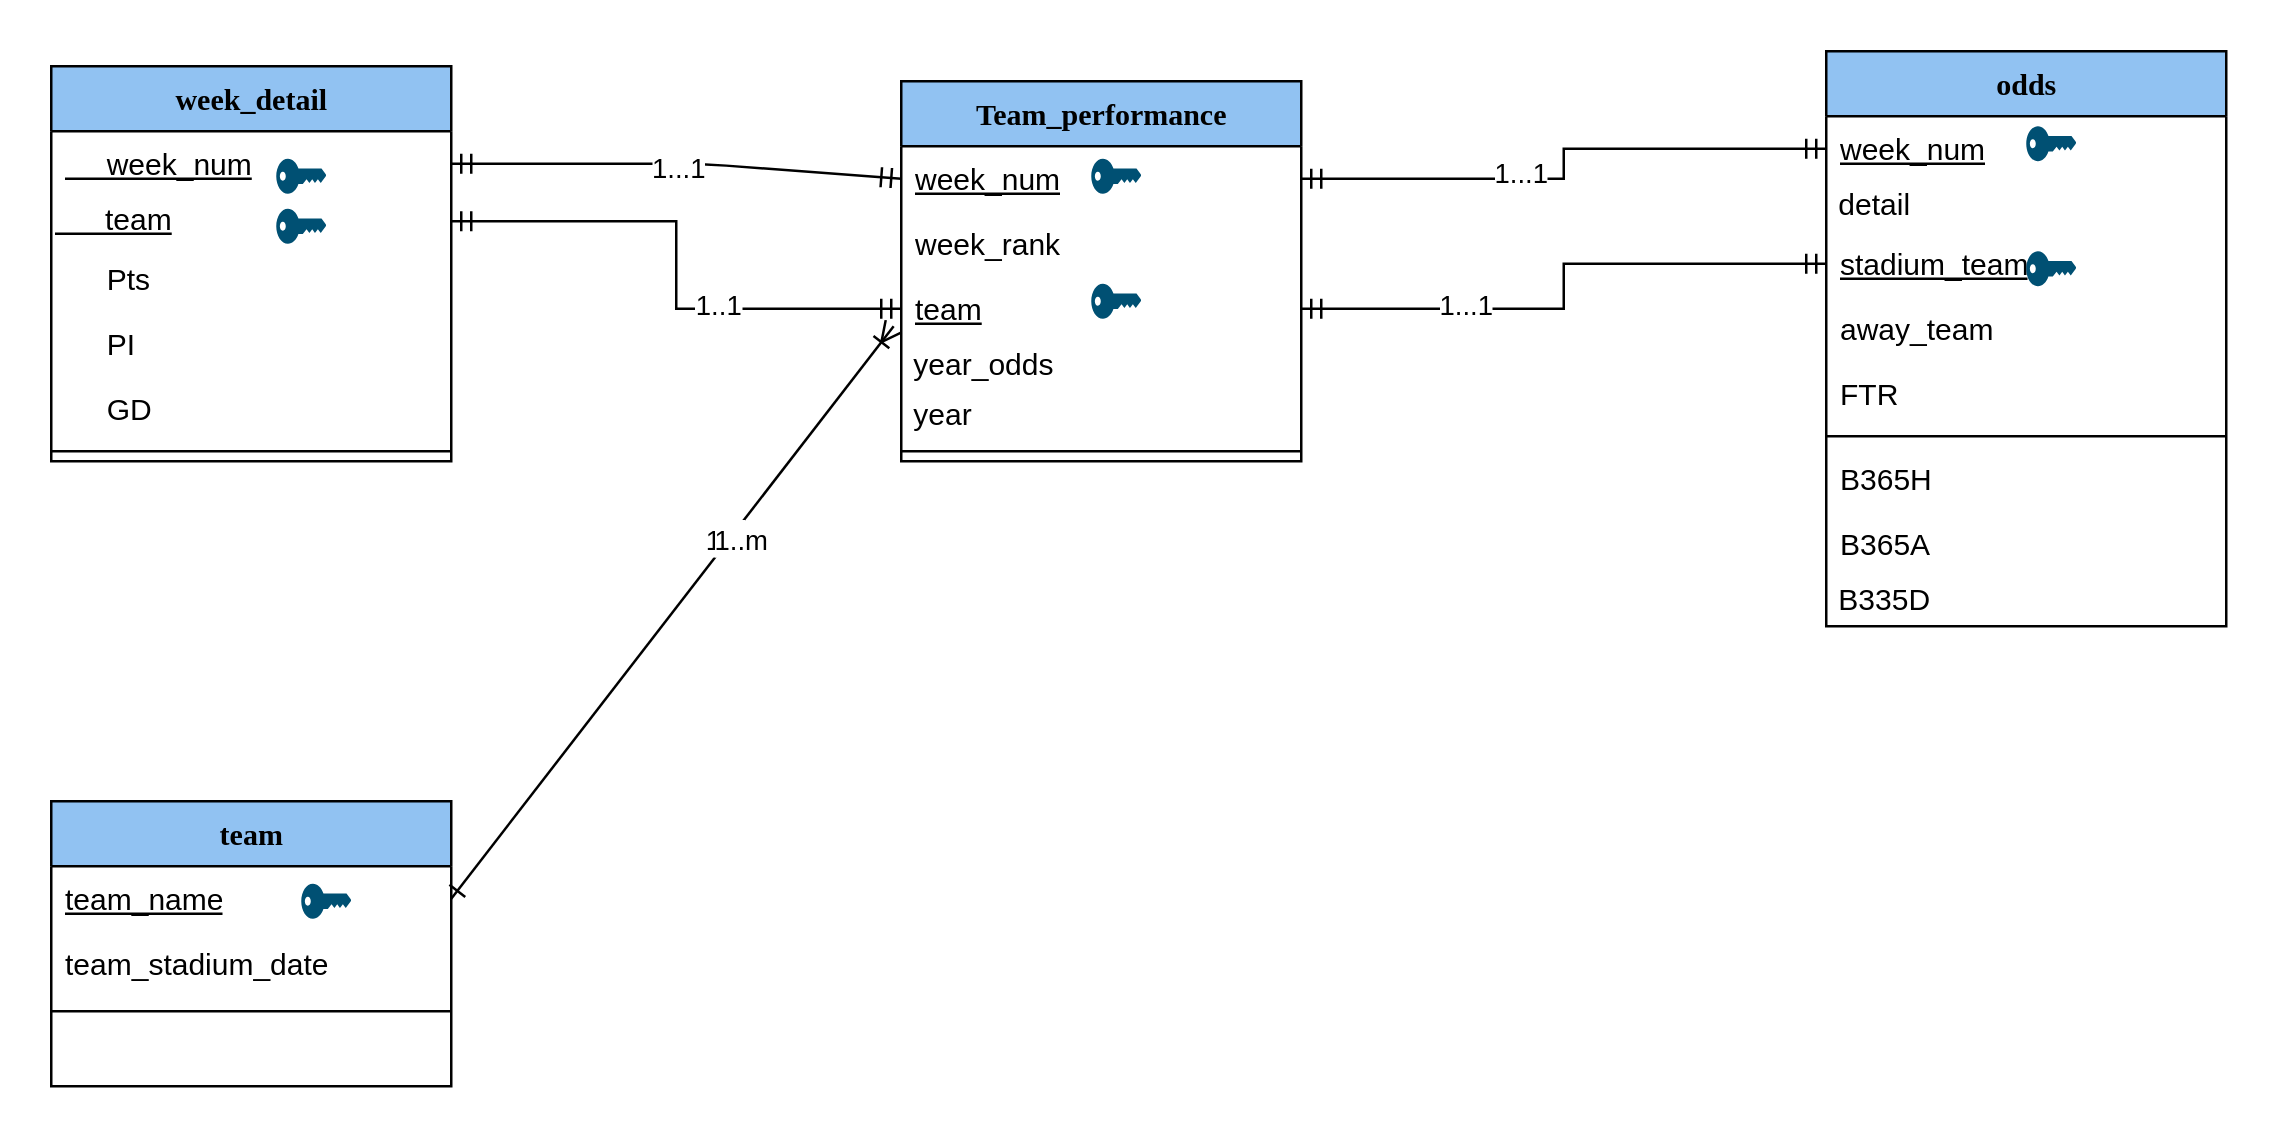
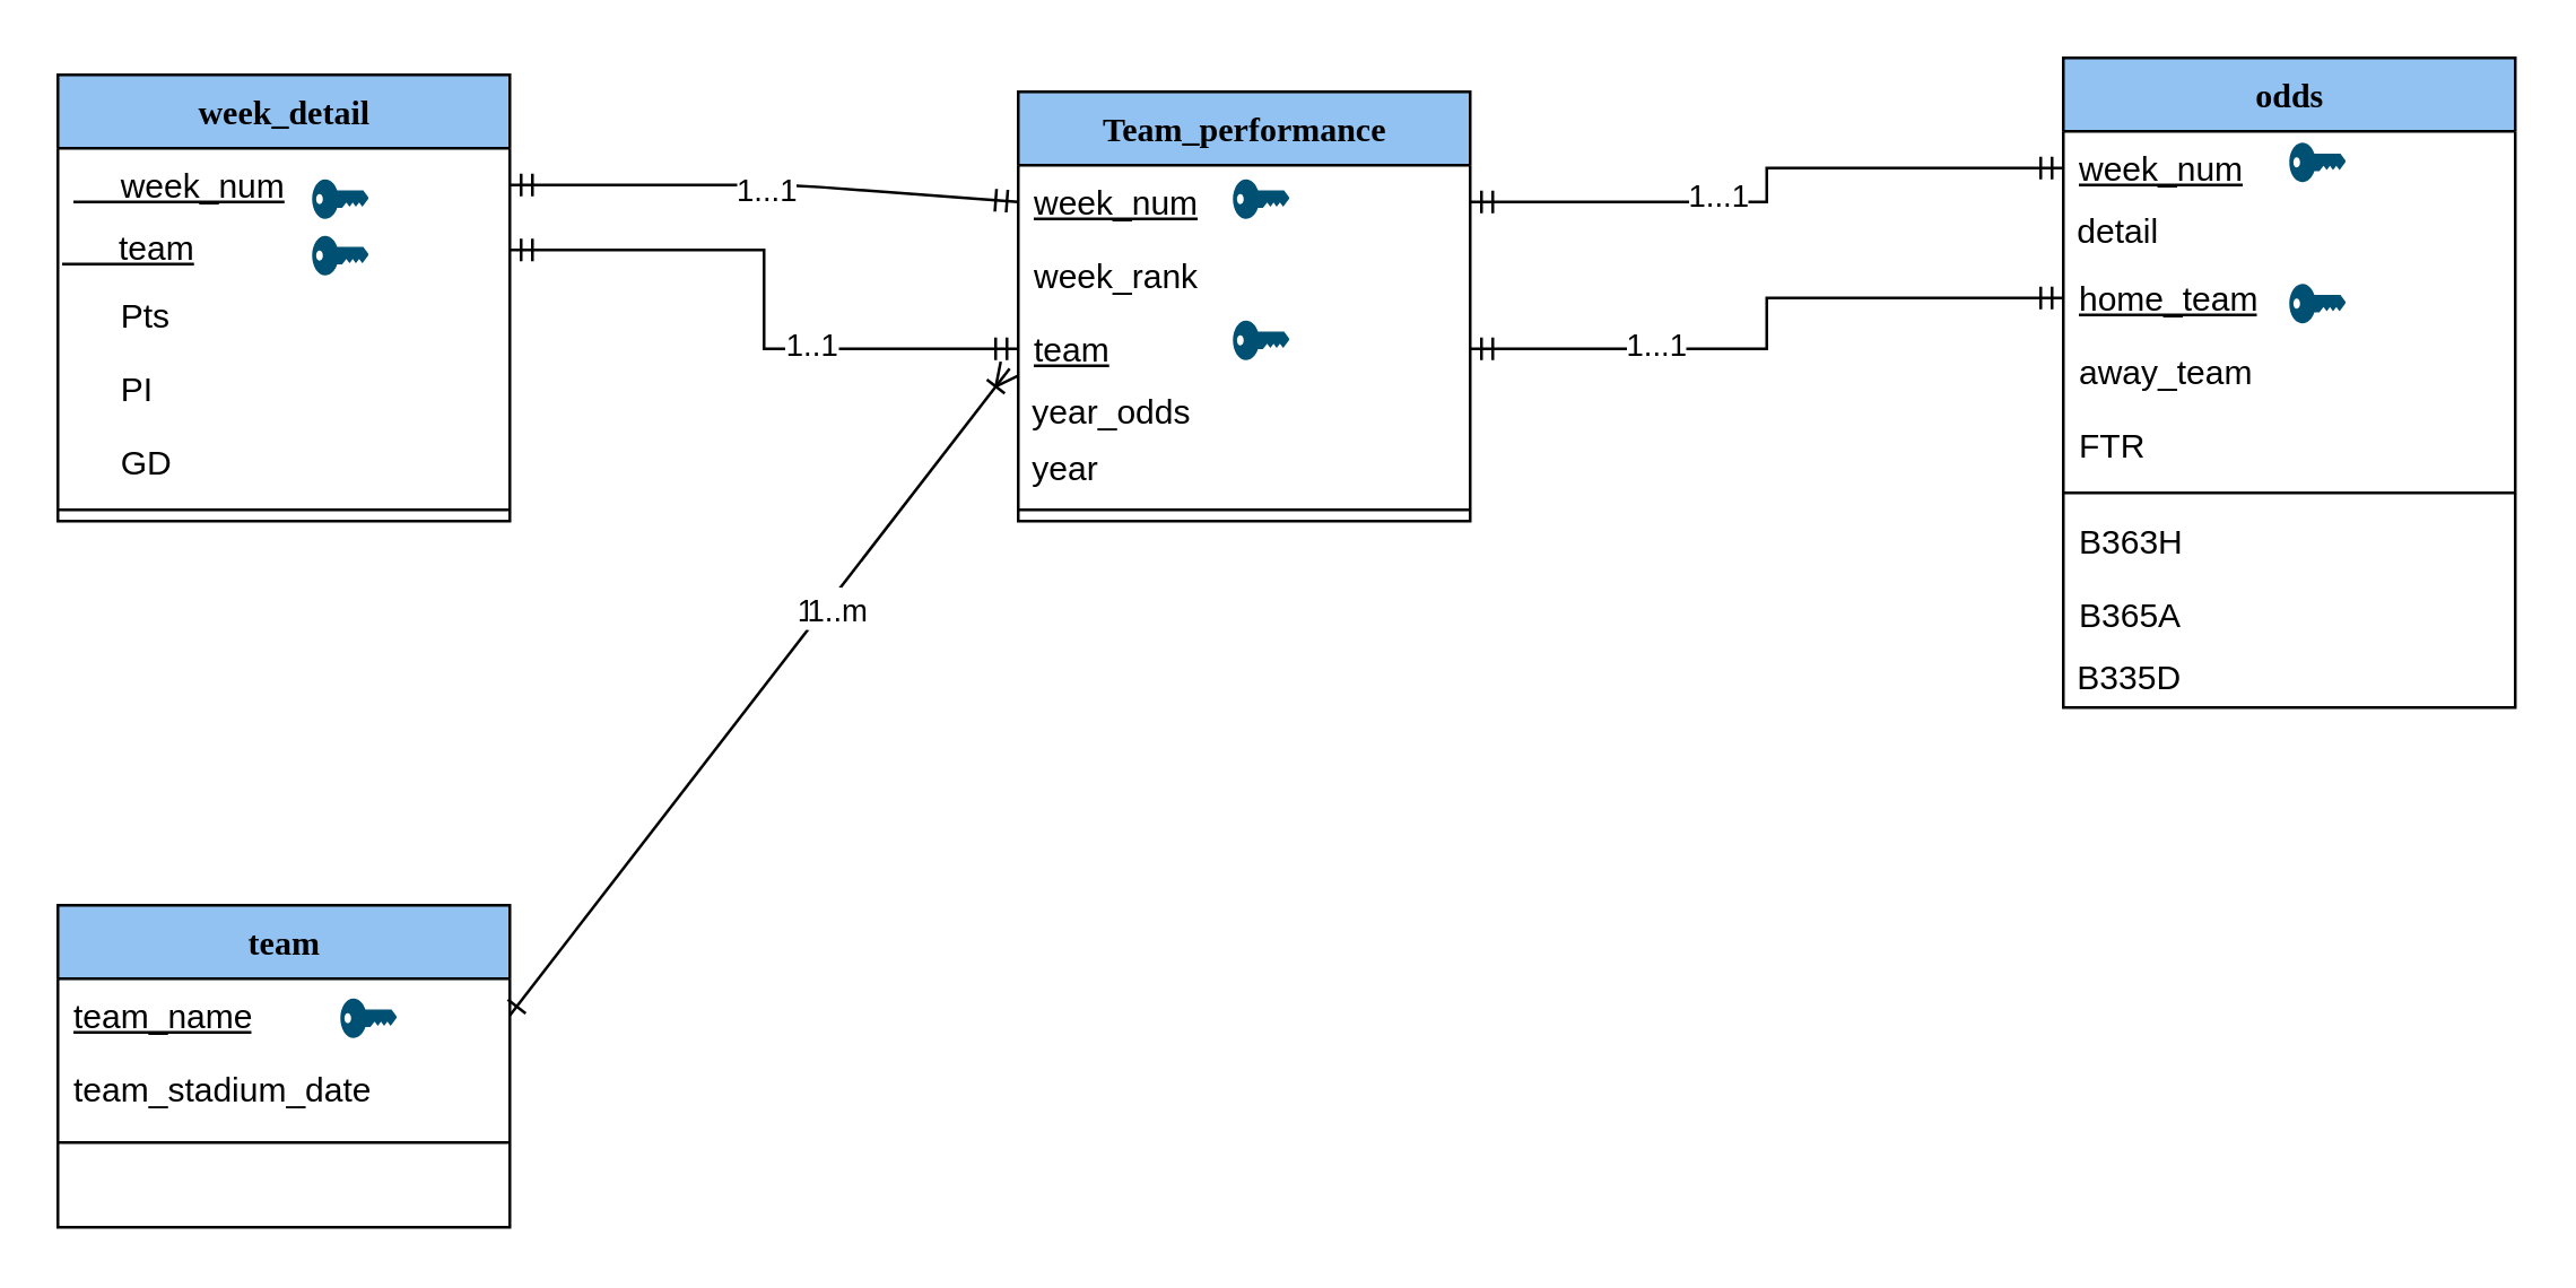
- <mxCell id="19" value="stadium_team" style="text;html=1;strokeColor=none;fillColor=none;align=left;verticalAlign=top;spacingLeft=4;spacingRight=4;whiteSpace=wrap;overflow=hidden;rotatable=0;points=[[0,0.5],[1,0.5]];portConstraint=eastwest;fontStyle=4" parent="16" vertex="1"><mxGeometry y="72" width="160" height="26" as="geometry" /></mxCell>
+ <mxCell id="19" value="home_team" style="text;html=1;strokeColor=none;fillColor=none;align=left;verticalAlign=top;spacingLeft=4;spacingRight=4;whiteSpace=wrap;overflow=hidden;rotatable=0;points=[[0,0.5],[1,0.5]];portConstraint=eastwest;fontStyle=4" parent="16" vertex="1"><mxGeometry y="72" width="160" height="26" as="geometry" /></mxCell>
- <mxCell id="23" value="B365H" style="text;html=1;strokeColor=none;fillColor=none;align=left;verticalAlign=top;spacingLeft=4;spacingRight=4;whiteSpace=wrap;overflow=hidden;rotatable=0;points=[[0,0.5],[1,0.5]];portConstraint=eastwest;" parent="16" vertex="1"><mxGeometry y="158" width="160" height="26" as="geometry" /></mxCell>
+ <mxCell id="23" value="B363H" style="text;html=1;strokeColor=none;fillColor=none;align=left;verticalAlign=top;spacingLeft=4;spacingRight=4;whiteSpace=wrap;overflow=hidden;rotatable=0;points=[[0,0.5],[1,0.5]];portConstraint=eastwest;" parent="16" vertex="1"><mxGeometry y="158" width="160" height="26" as="geometry" /></mxCell>
